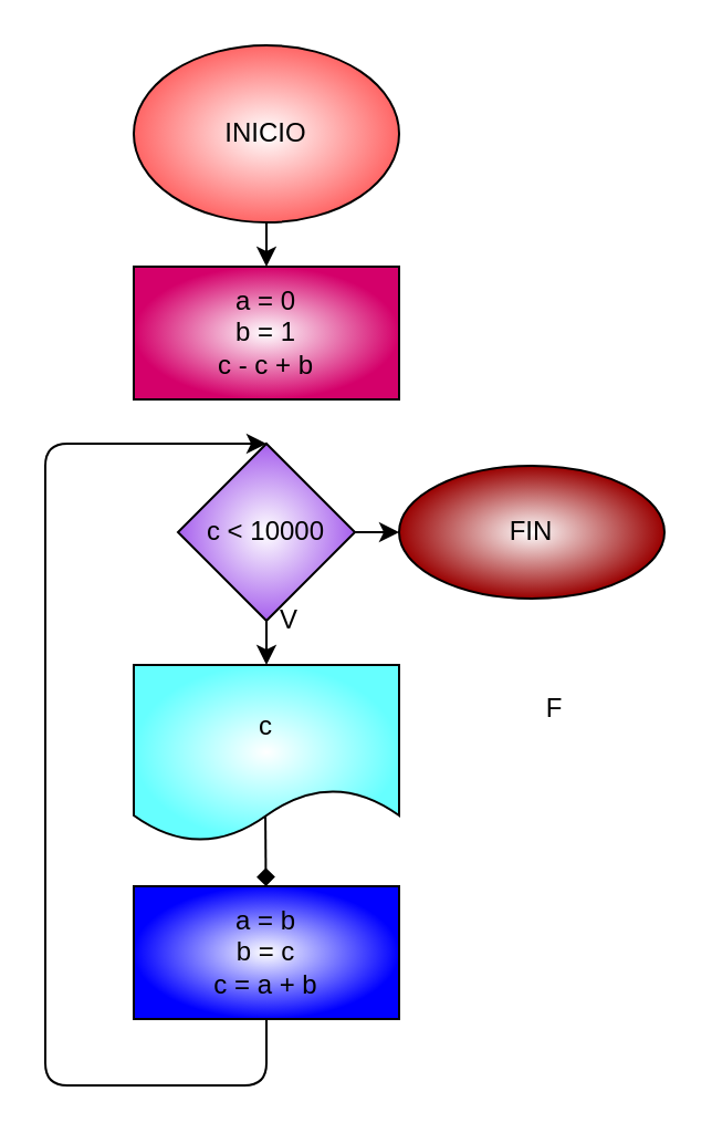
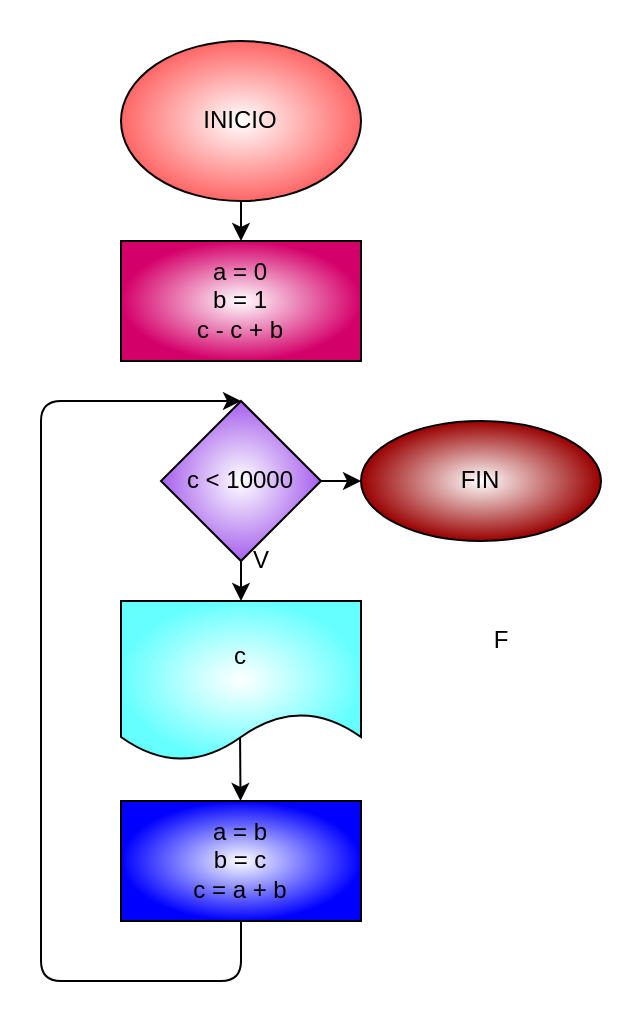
- <mxCell id="9" value="" style="edgeStyle=none;html=1;exitX=0.496;exitY=0.832;exitDx=0;exitDy=0;exitPerimeter=0;endArrow=diamond;" edge="1" parent="1" source="10" target="12"><mxGeometry relative="1" as="geometry" /></mxCell>
+ <mxCell id="9" value="" style="edgeStyle=none;html=1;exitX=0.496;exitY=0.832;exitDx=0;exitDy=0;exitPerimeter=0;" edge="1" parent="1" source="10" target="12"><mxGeometry relative="1" as="geometry" /></mxCell>
